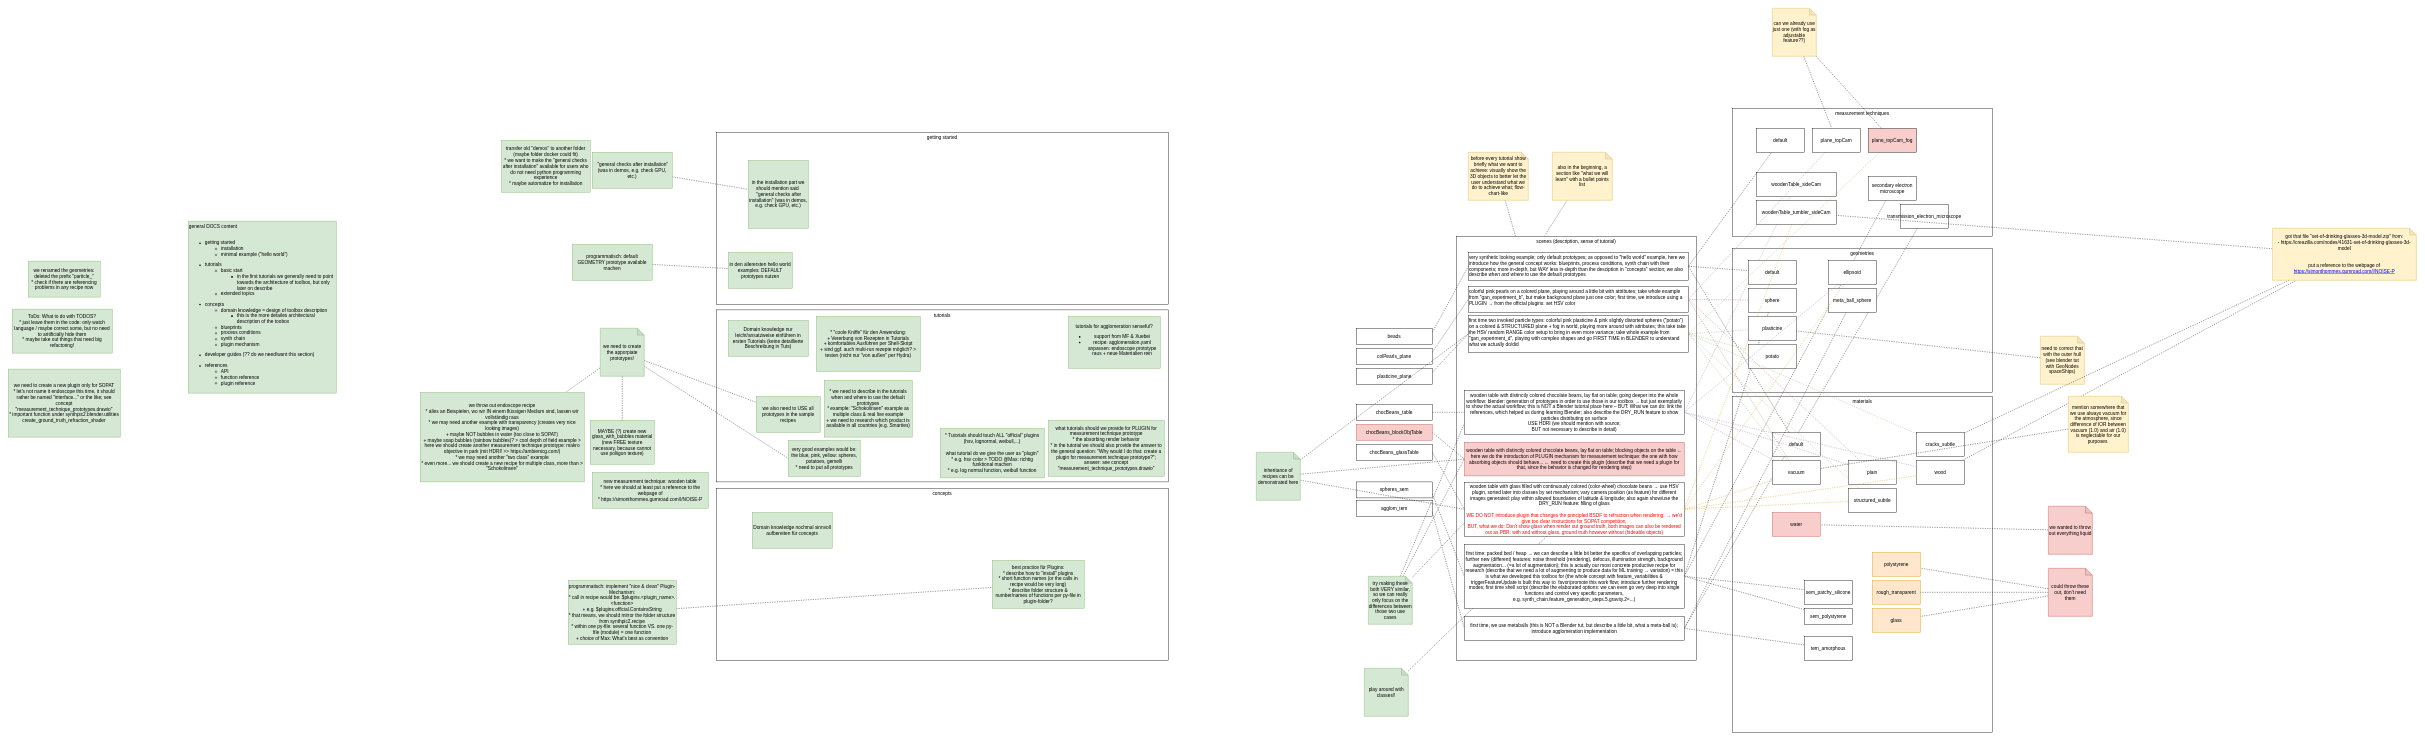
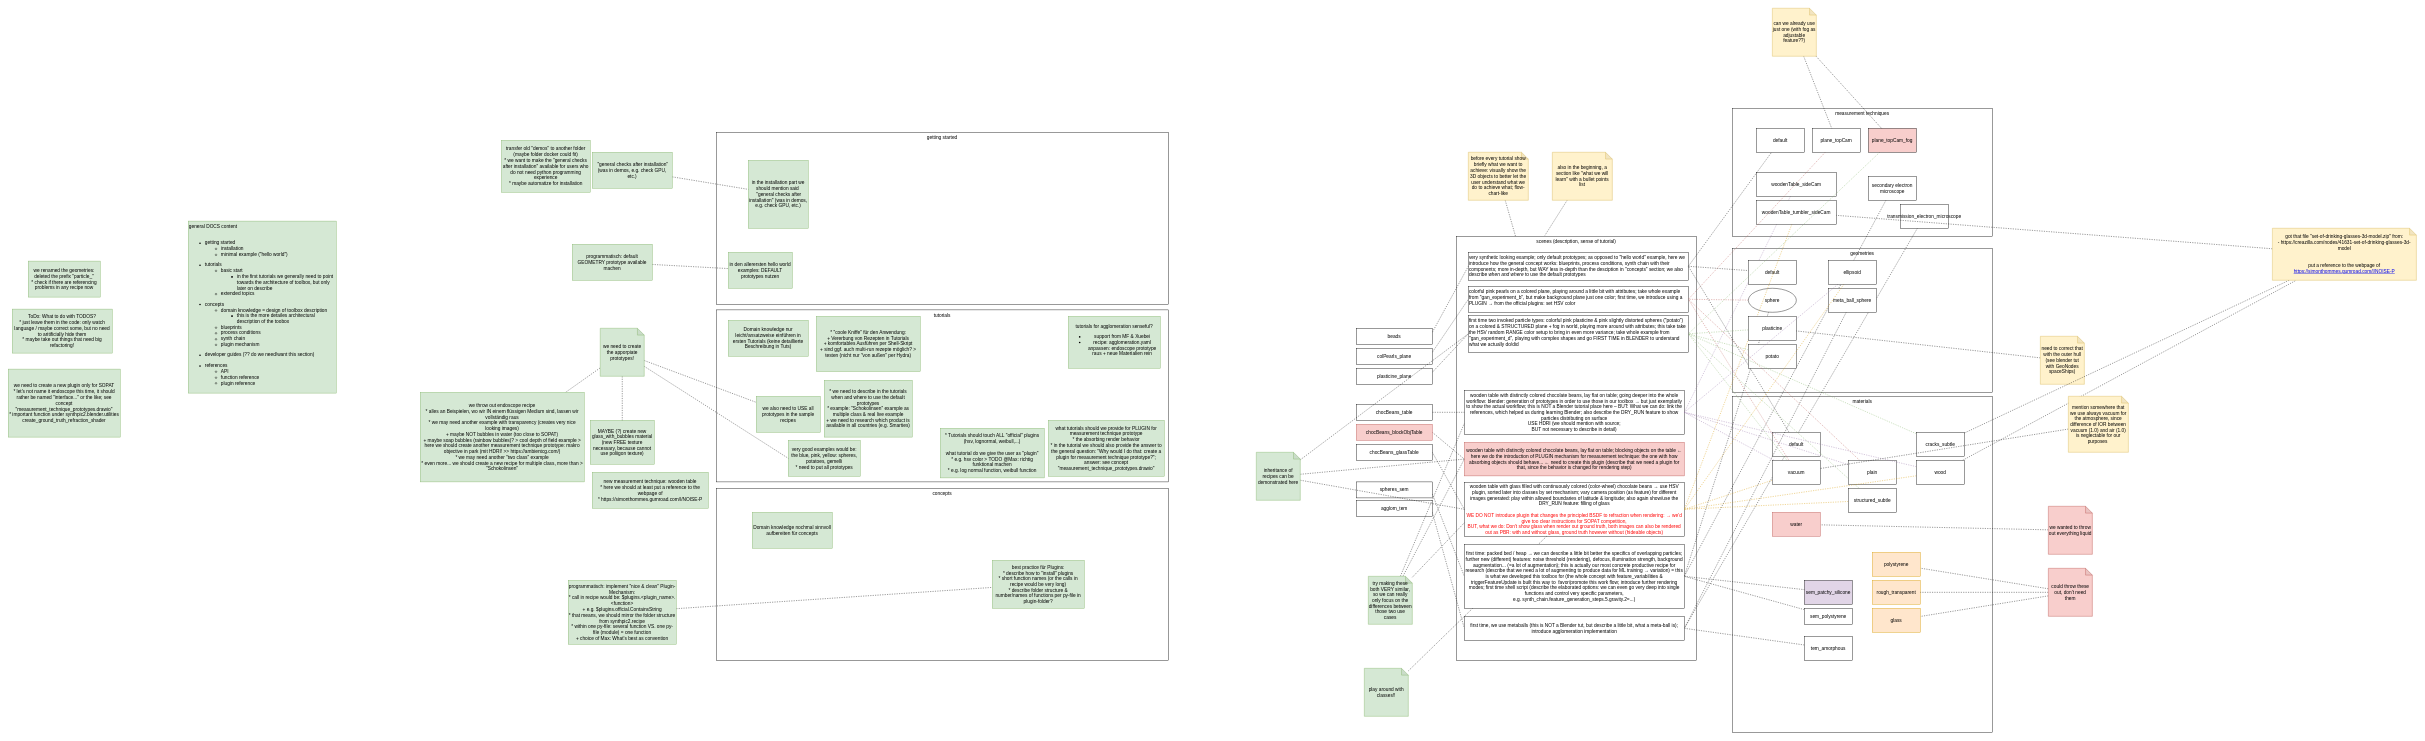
- <mxCell id="57" value="sphere" style="rounded=0;whiteSpace=wrap;html=1;" parent="7" vertex="1"><mxGeometry x="4370" y="720" width="120" height="60" as="geometry" /></mxCell>
+ <mxCell id="57" value="sphere" style="ellipse;whiteSpace=wrap;html=1;" parent="7" vertex="1"><mxGeometry x="4370" y="720" width="120" height="60" as="geometry" /></mxCell>
- <mxCell id="77" value="sem_patchy_silicone" style="rounded=0;whiteSpace=wrap;html=1;" parent="7" vertex="1"><mxGeometry x="4510" y="1450" width="120" height="60" as="geometry" /></mxCell>
+ <mxCell id="77" value="sem_patchy_silicone" style="rounded=0;whiteSpace=wrap;html=1;fillColor=#e1d5e7;" parent="7" vertex="1"><mxGeometry x="4510" y="1450" width="120" height="60" as="geometry" /></mxCell>
